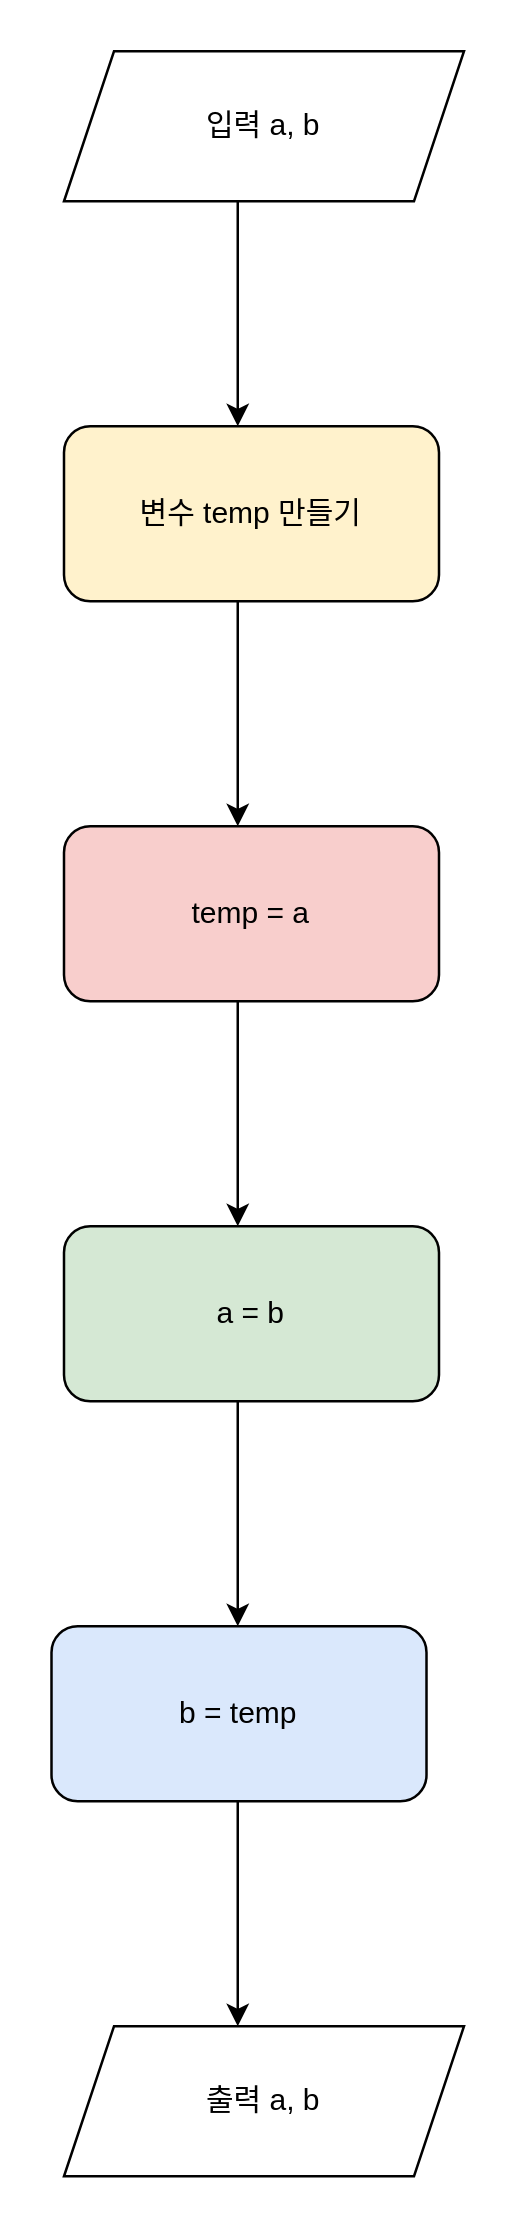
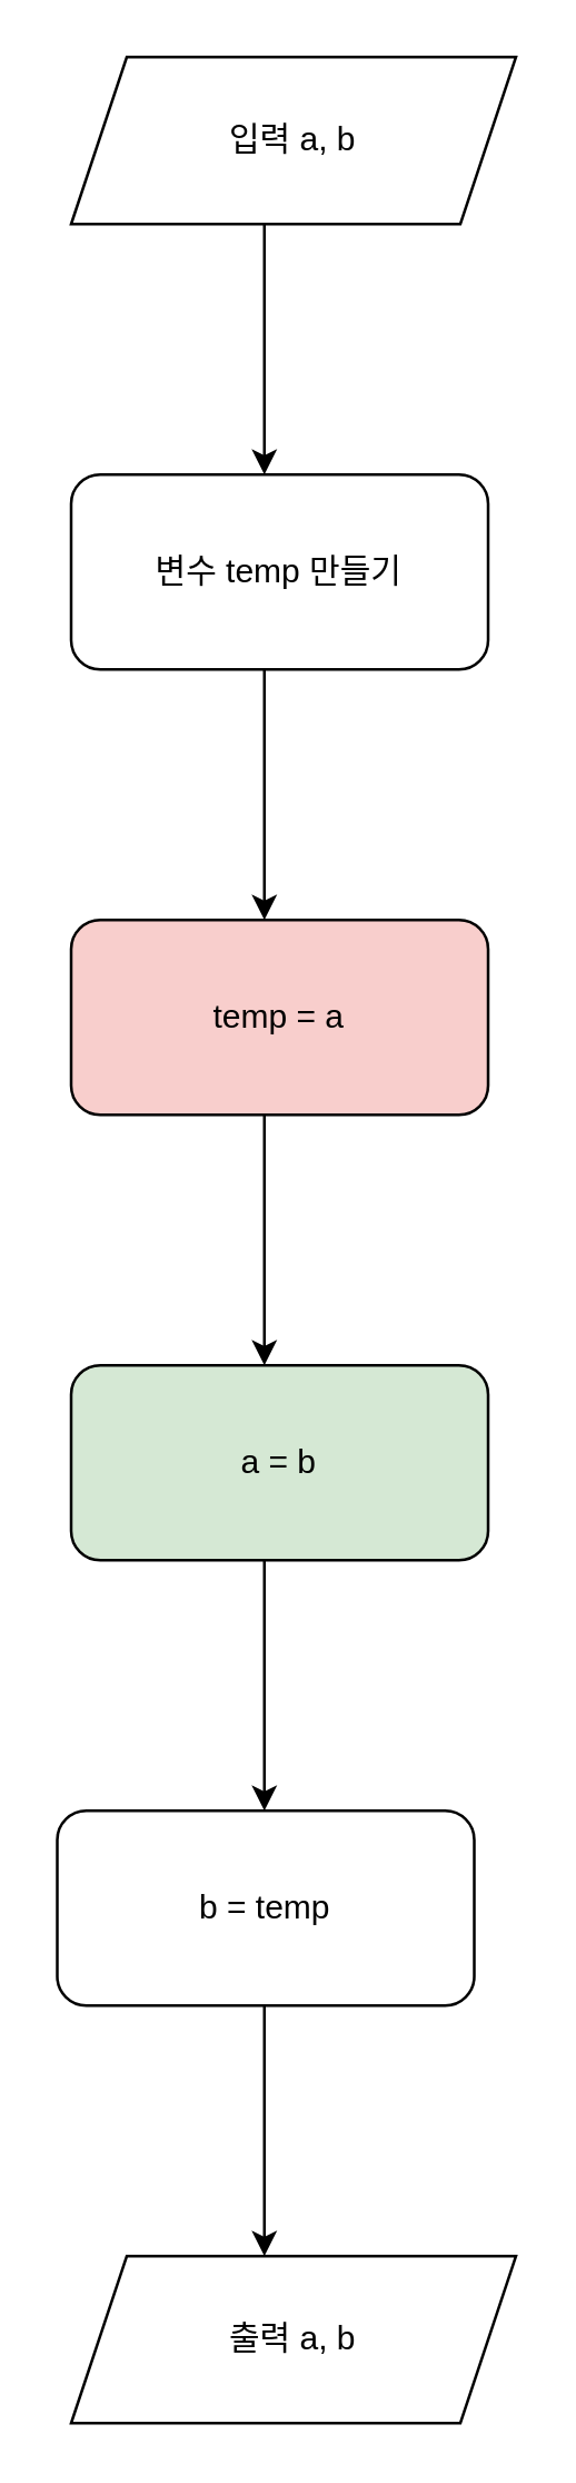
- <mxCell id="2" value="변수 temp 만들기" style="rounded=1;whiteSpace=wrap;html=1;fillColor=#fff2cc;" vertex="1" parent="1"><mxGeometry x="25" y="170" width="150" height="70" as="geometry" /></mxCell>
+ <mxCell id="2" value="변수 temp 만들기" style="rounded=1;whiteSpace=wrap;html=1;" vertex="1" parent="1"><mxGeometry x="25" y="170" width="150" height="70" as="geometry" /></mxCell>
- <mxCell id="10" value="b = temp" style="rounded=1;whiteSpace=wrap;html=1;fillColor=#dae8fc;" vertex="1" parent="1"><mxGeometry x="20" y="650" width="150" height="70" as="geometry" /></mxCell>
+ <mxCell id="10" value="b = temp" style="rounded=1;whiteSpace=wrap;html=1;" vertex="1" parent="1"><mxGeometry x="20" y="650" width="150" height="70" as="geometry" /></mxCell>
